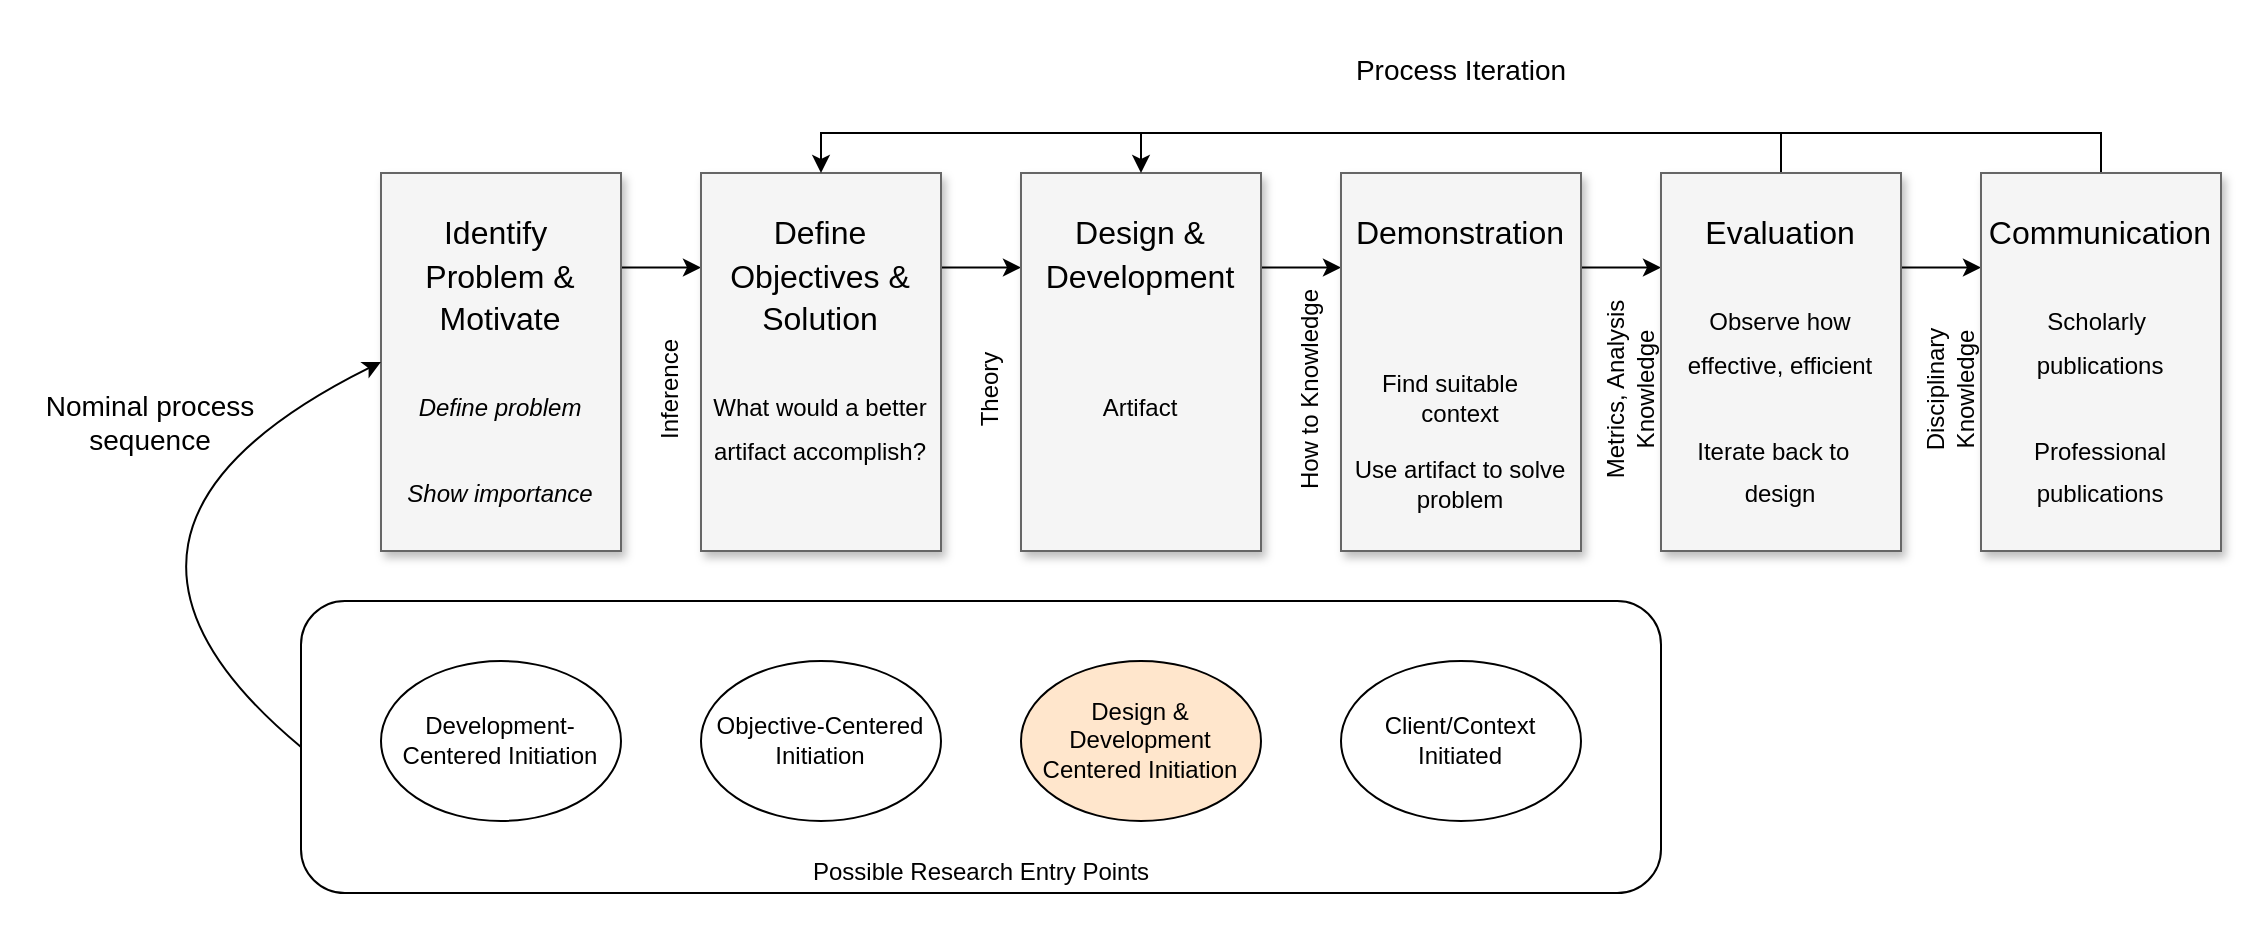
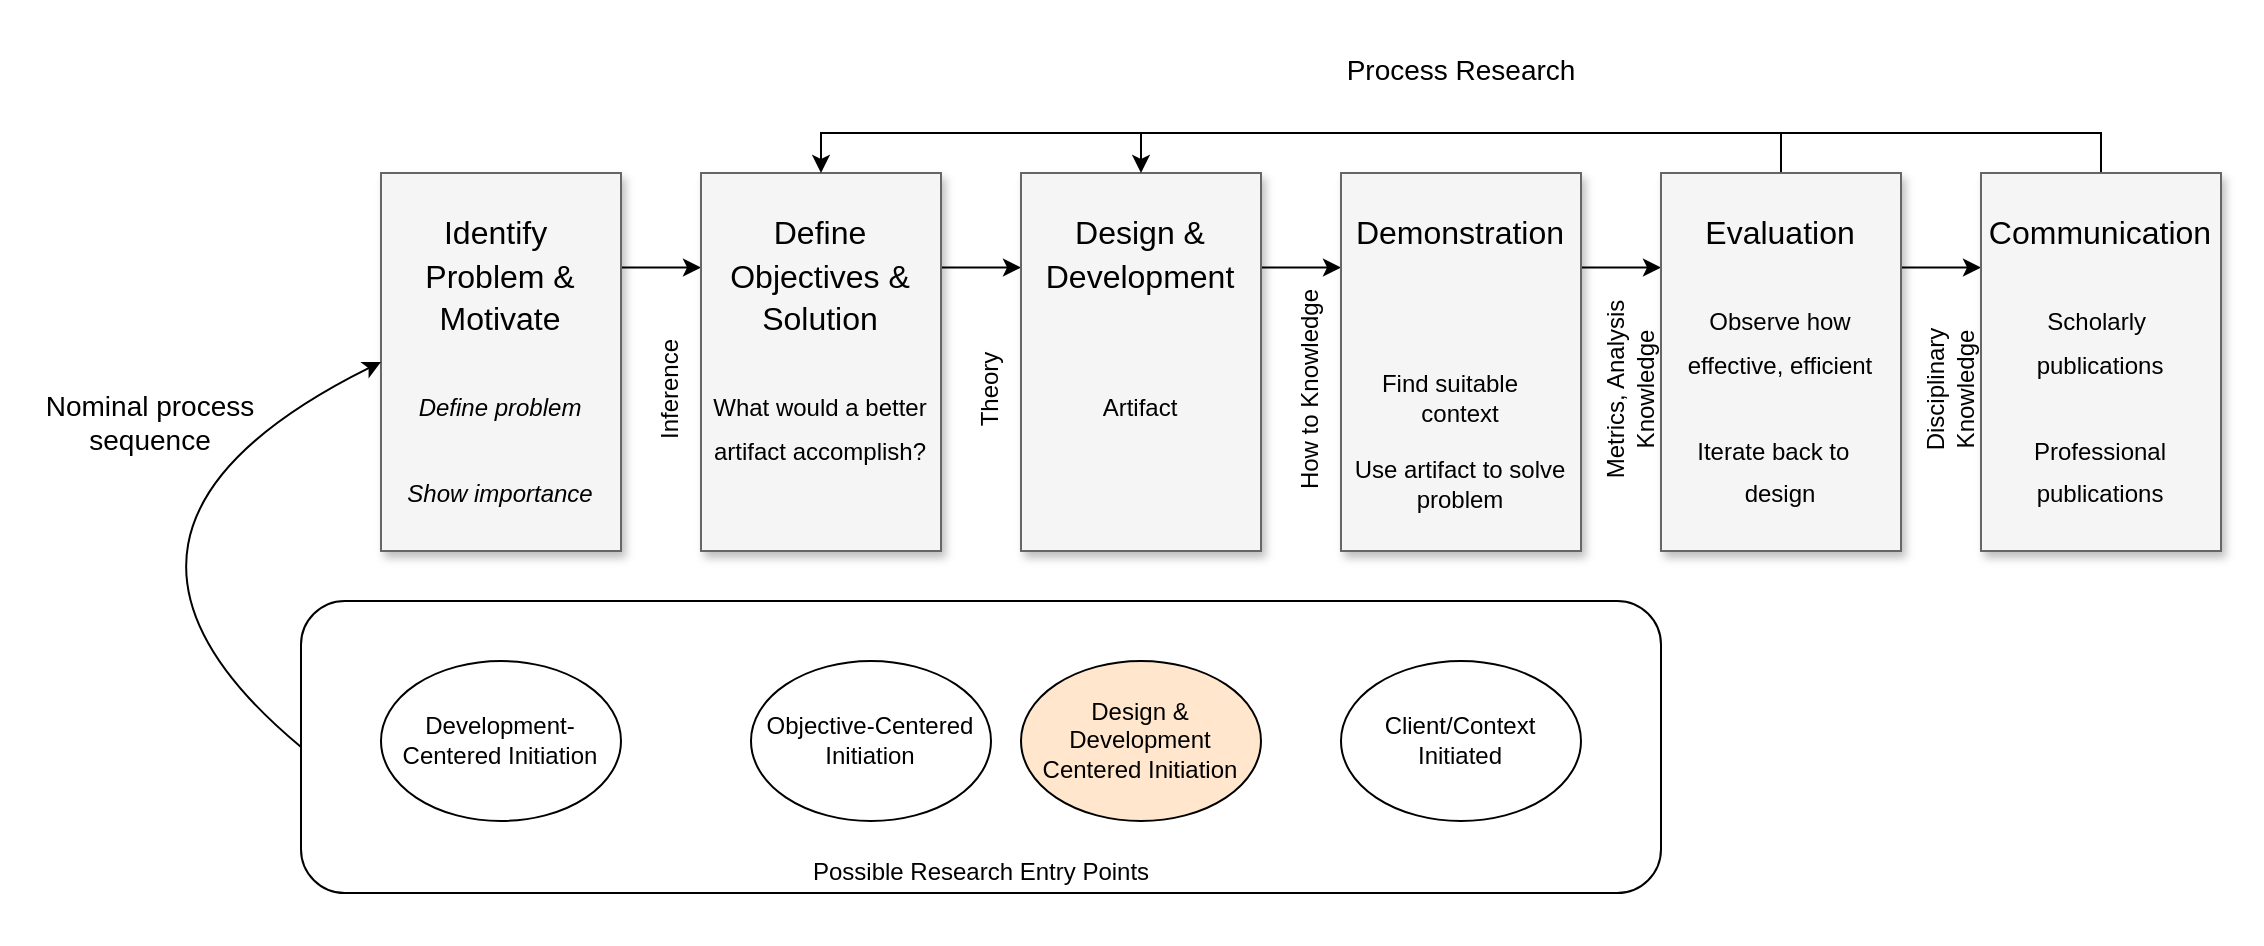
- <mxCell id="22" value="&lt;font style=&quot;font-size: 14px;&quot;&gt;Process Iteration&lt;/font&gt;" style="text;html=1;align=center;verticalAlign=middle;resizable=0;points=[];autosize=1;strokeColor=none;fillColor=none;" vertex="1" parent="1"><mxGeometry x="665" y="20" width="130" height="30" as="geometry" /></mxCell>
+ <mxCell id="22" value="&lt;font style=&quot;font-size: 14px;&quot;&gt;Process Research&lt;/font&gt;" style="text;html=1;align=center;verticalAlign=middle;resizable=0;points=[];autosize=1;strokeColor=none;fillColor=none;" vertex="1" parent="1"><mxGeometry x="665" y="20" width="130" height="30" as="geometry" /></mxCell>
- <mxCell id="17" value="Objective-Centered&lt;br&gt;Initiation" style="ellipse;whiteSpace=wrap;html=1;" vertex="1" parent="1"><mxGeometry x="350" y="330" width="120" height="80" as="geometry" /></mxCell>
+ <mxCell id="17" value="Objective-Centered&lt;br&gt;Initiation" style="ellipse;whiteSpace=wrap;html=1;" vertex="1" parent="1"><mxGeometry x="375" y="330" width="120" height="80" as="geometry" /></mxCell>
